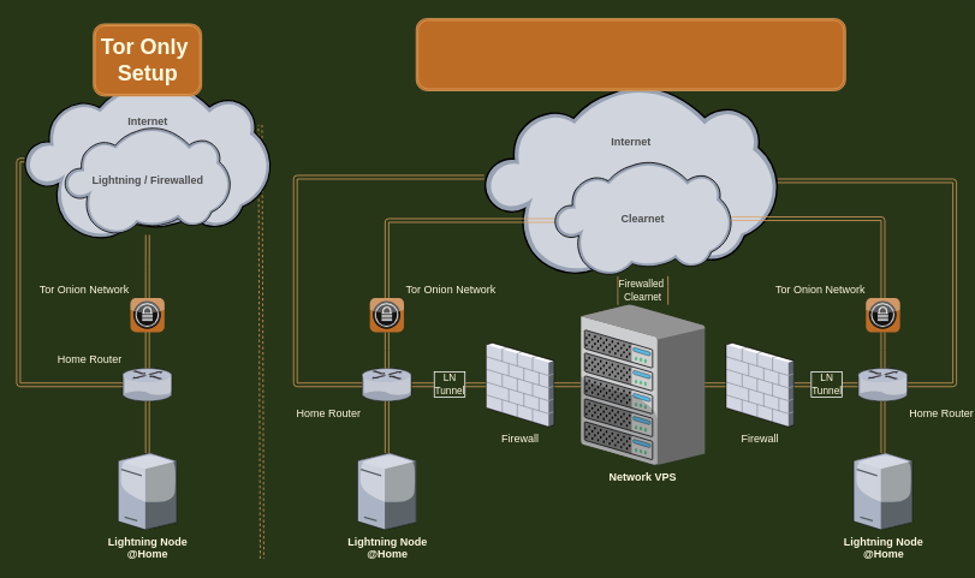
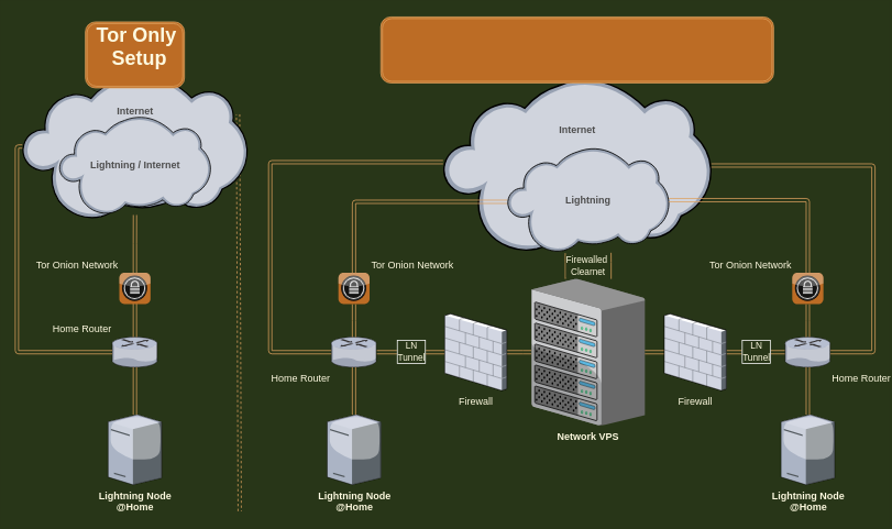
- <mxCell id="33" value="Tor Only&amp;nbsp;&lt;br&gt;Setup" style="text;strokeColor=none;fillColor=none;html=1;fontSize=24;fontStyle=1;verticalAlign=middle;align=center;fontColor=#FEFAE0;rounded=1;" parent="1" vertex="1"><mxGeometry x="113.01" y="46" width="100" height="40" as="geometry" /></mxCell>
+ <mxCell id="33" value="Tor Only&amp;nbsp;&lt;br&gt;Setup" style="text;strokeColor=none;fillColor=none;html=1;fontSize=24;fontStyle=1;verticalAlign=middle;align=center;fontColor=#FEFAE0;rounded=1;" parent="1" vertex="1"><mxGeometry x="118.01" y="36" width="100" height="40" as="geometry" /></mxCell>
- <mxCell id="14" value="&lt;b&gt;&lt;font color=&quot;#4d4d4d&quot;&gt;Lightning / Firewalled&lt;/font&gt;&lt;/b&gt;" style="verticalLabelPosition=middle;aspect=fixed;html=1;verticalAlign=middle;strokeColor=#DDA15E;align=center;outlineConnect=0;shape=mxgraph.citrix.cloud;fillColor=#BC6C25;labelPosition=center;fontColor=#FEFAE0;rounded=1;" parent="1" vertex="1"><mxGeometry x="71.07" y="140" width="183.87" height="120" as="geometry" /></mxCell>
+ <mxCell id="14" value="&lt;b&gt;&lt;font color=&quot;#4d4d4d&quot;&gt;Lightning / Internet&lt;/font&gt;&lt;/b&gt;" style="verticalLabelPosition=middle;aspect=fixed;html=1;verticalAlign=middle;strokeColor=#DDA15E;align=center;outlineConnect=0;shape=mxgraph.citrix.cloud;fillColor=#BC6C25;labelPosition=center;fontColor=#FEFAE0;rounded=1;" parent="1" vertex="1"><mxGeometry x="71.07" y="140" width="183.87" height="120" as="geometry" /></mxCell>
- <mxCell id="21" value="&lt;b&gt;&lt;font color=&quot;#4d4d4d&quot;&gt;Clearnet&lt;/font&gt;&lt;/b&gt;" style="verticalLabelPosition=middle;aspect=fixed;html=1;verticalAlign=middle;strokeColor=#DDA15E;align=center;outlineConnect=0;shape=mxgraph.citrix.cloud;fillColor=#BC6C25;labelPosition=center;fontColor=#FEFAE0;rounded=1;" parent="1" vertex="1"><mxGeometry x="614.25" y="178" width="196.13" height="128" as="geometry" /></mxCell>
+ <mxCell id="21" value="&lt;b&gt;&lt;font color=&quot;#4d4d4d&quot;&gt;Lightning&lt;/font&gt;&lt;/b&gt;" style="verticalLabelPosition=middle;aspect=fixed;html=1;verticalAlign=middle;strokeColor=#DDA15E;align=center;outlineConnect=0;shape=mxgraph.citrix.cloud;fillColor=#BC6C25;labelPosition=center;fontColor=#FEFAE0;rounded=1;" parent="1" vertex="1"><mxGeometry x="614.25" y="178" width="196.13" height="128" as="geometry" /></mxCell>
